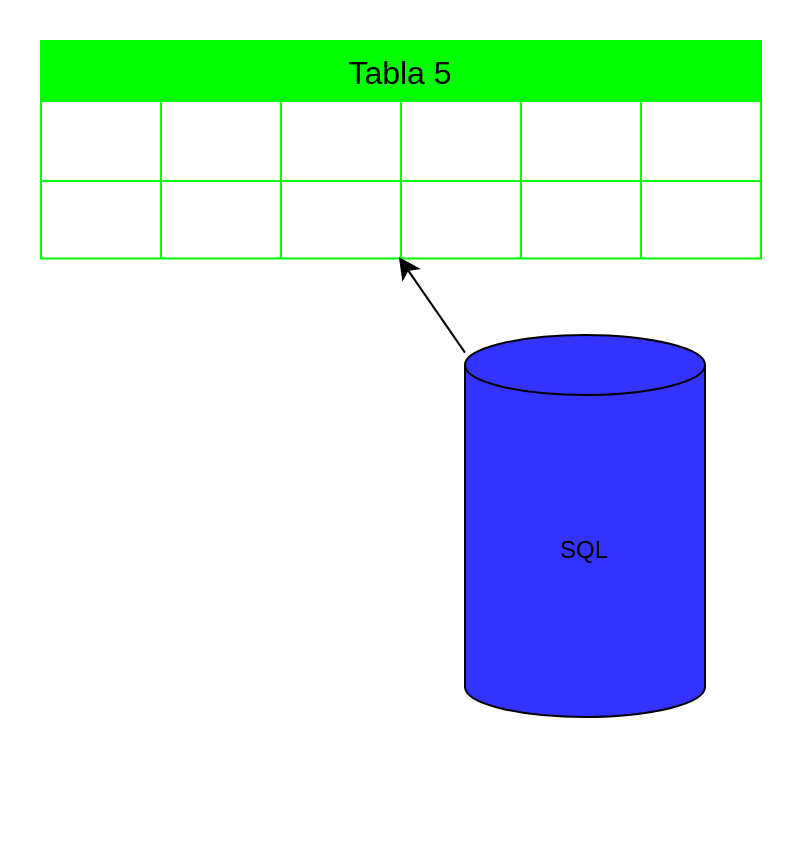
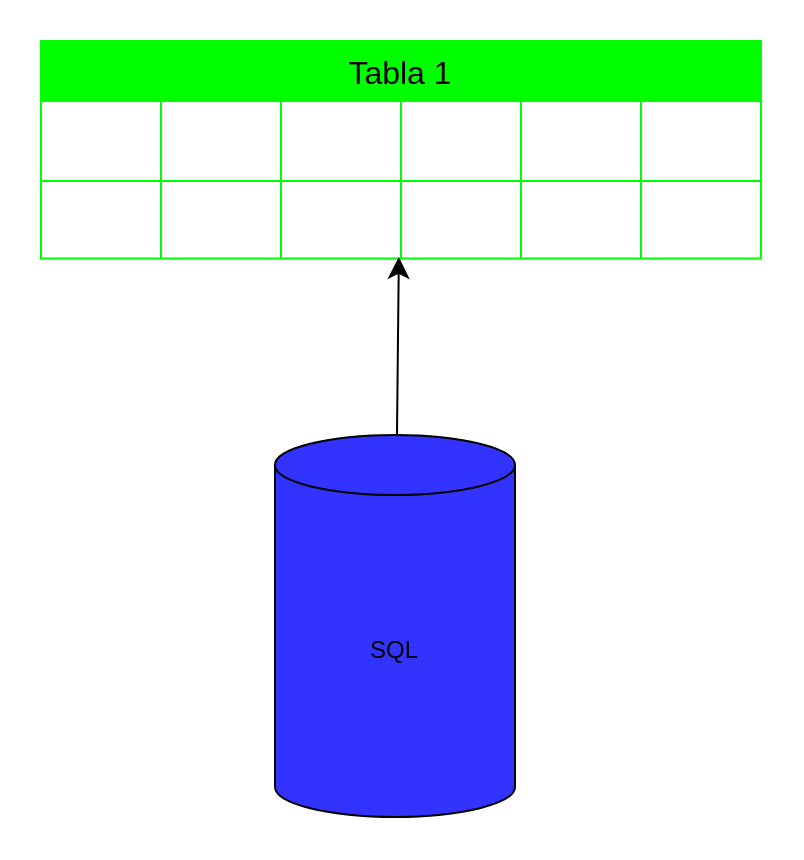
- <mxCell id="3" value="Tabla 5" style="shape=table;startSize=30;container=1;collapsible=0;childLayout=tableLayout;strokeColor=#00FF00;fontSize=16;fillColor=#00FF00;" vertex="1" parent="1"><mxGeometry x="20" y="20" width="360" height="108.75" as="geometry" /></mxCell>
+ <mxCell id="3" value="Tabla 1" style="shape=table;startSize=30;container=1;collapsible=0;childLayout=tableLayout;strokeColor=#00FF00;fontSize=16;fillColor=#00FF00;" vertex="1" parent="1"><mxGeometry x="20" y="20" width="360" height="108.75" as="geometry" /></mxCell>
- <mxCell id="2" value="&lt;font style=&quot;vertical-align: inherit;&quot;&gt;&lt;font style=&quot;vertical-align: inherit;&quot;&gt;SQL&lt;/font&gt;&lt;/font&gt;" style="shape=cylinder3;whiteSpace=wrap;html=1;boundedLbl=1;backgroundOutline=1;size=15;fillColor=#3333FF;" vertex="1" parent="1"><mxGeometry x="232" y="167" width="120" height="191" as="geometry" /></mxCell>
+ <mxCell id="2" value="&lt;font style=&quot;vertical-align: inherit;&quot;&gt;&lt;font style=&quot;vertical-align: inherit;&quot;&gt;SQL&lt;/font&gt;&lt;/font&gt;" style="shape=cylinder3;whiteSpace=wrap;html=1;boundedLbl=1;backgroundOutline=1;size=15;fillColor=#3333FF;" vertex="1" parent="1"><mxGeometry x="137" y="217" width="120" height="191" as="geometry" /></mxCell>
